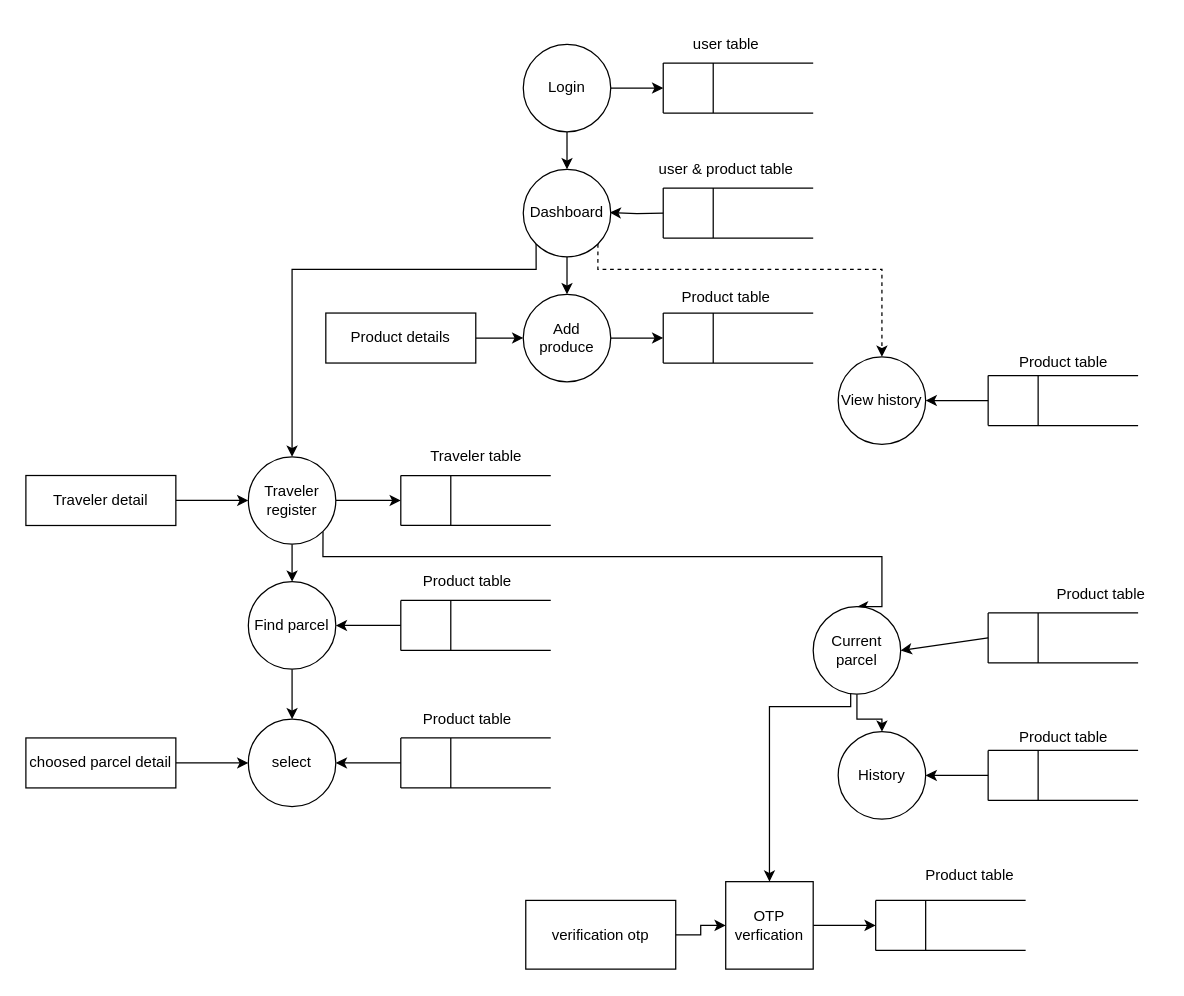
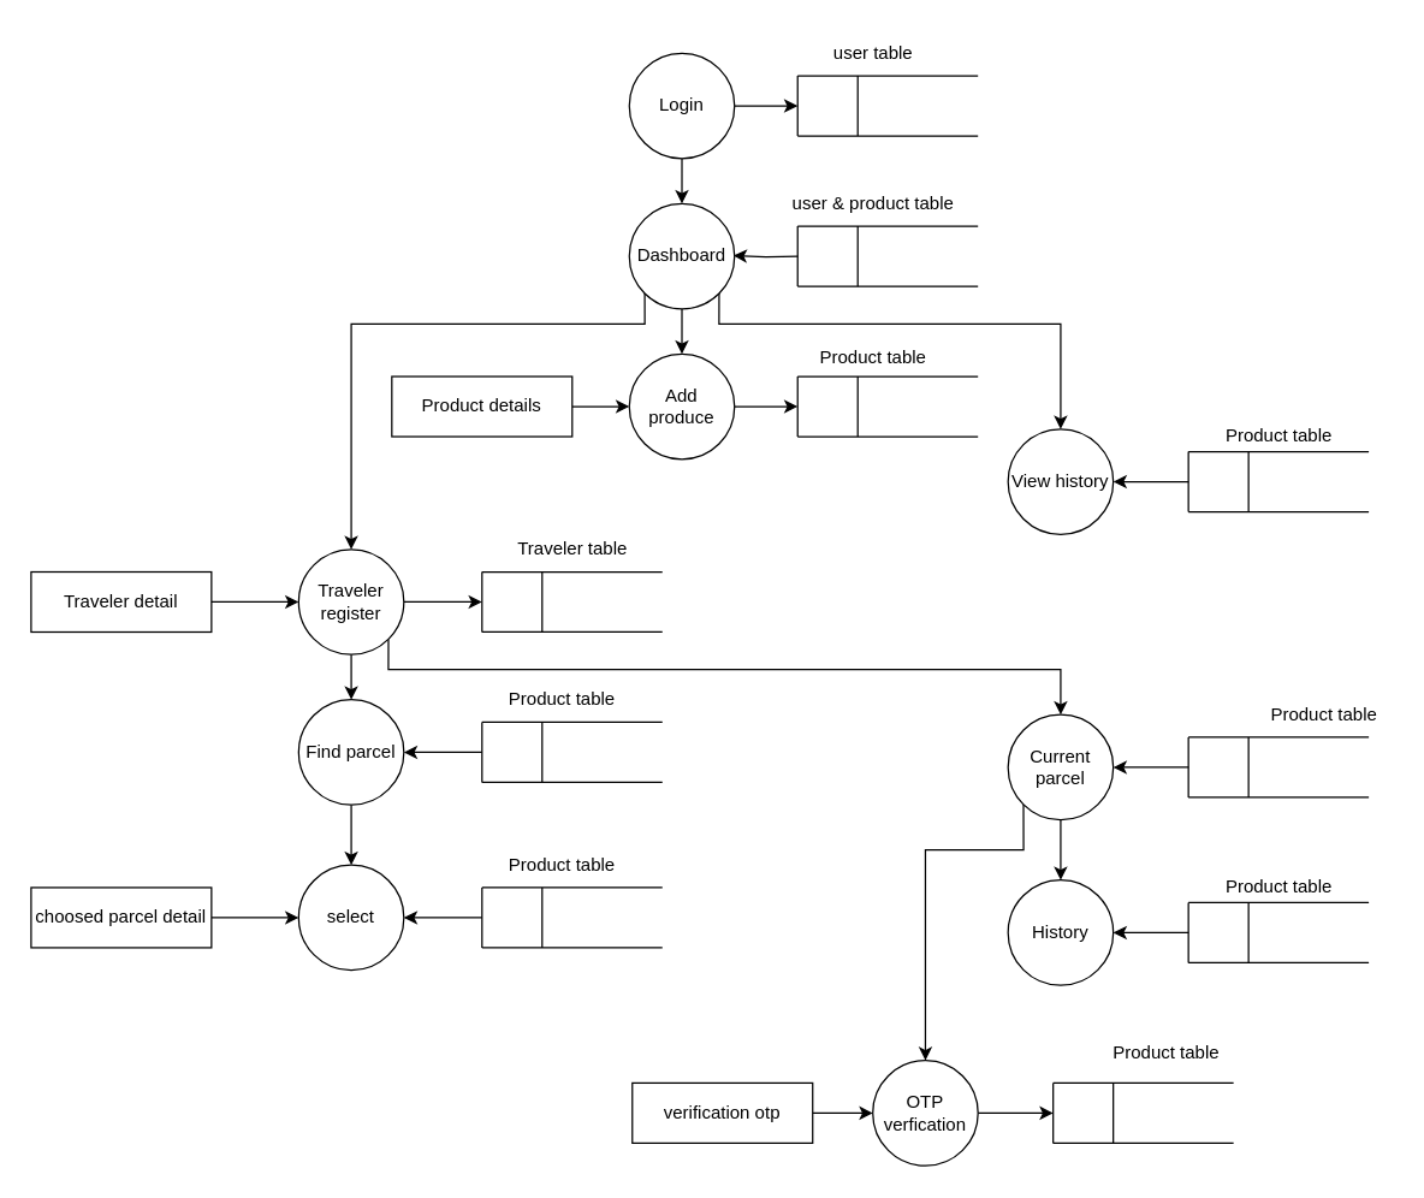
- <mxCell id="14" style="edgeStyle=orthogonalEdgeStyle;rounded=0;orthogonalLoop=1;jettySize=auto;html=1;exitX=1;exitY=1;exitDx=0;exitDy=0;entryX=0.5;entryY=0;entryDx=0;entryDy=0;dashed=1;" edge="1" parent="1" source="16" target="17"><mxGeometry relative="1" as="geometry"><mxPoint x="477.857" y="225" as="targetPoint" /><Array as="points"><mxPoint x="478" y="215" /><mxPoint x="705" y="215" /></Array></mxGeometry></mxCell>
+ <mxCell id="14" style="edgeStyle=orthogonalEdgeStyle;rounded=0;orthogonalLoop=1;jettySize=auto;html=1;exitX=1;exitY=1;exitDx=0;exitDy=0;entryX=0.5;entryY=0;entryDx=0;entryDy=0;" edge="1" parent="1" source="16" target="17"><mxGeometry relative="1" as="geometry"><mxPoint x="477.857" y="225" as="targetPoint" /><Array as="points"><mxPoint x="478" y="215" /><mxPoint x="705" y="215" /></Array></mxGeometry></mxCell>
- <mxCell id="57" value="Current parcel" style="ellipse;whiteSpace=wrap;html=1;aspect=fixed;" vertex="1" parent="1"><mxGeometry x="650" y="485" width="70" height="70" as="geometry" /></mxCell>
+ <mxCell id="57" value="Current parcel" style="ellipse;whiteSpace=wrap;html=1;aspect=fixed;" vertex="1" parent="1"><mxGeometry x="670" y="475" width="70" height="70" as="geometry" /></mxCell>
- <mxCell id="38" value="OTP verfication" style="whiteSpace=wrap;html=1;aspect=fixed;rounded=0;" vertex="1" parent="1"><mxGeometry x="580" y="705" width="70" height="70" as="geometry" /></mxCell>
+ <mxCell id="38" value="OTP verfication" style="ellipse;whiteSpace=wrap;html=1;aspect=fixed;" vertex="1" parent="1"><mxGeometry x="580" y="705" width="70" height="70" as="geometry" /></mxCell>
- <mxCell id="83" value="verification otp" style="rounded=0;whiteSpace=wrap;html=1;" vertex="1" parent="1"><mxGeometry x="420" y="720" width="120" height="55" as="geometry" /></mxCell>
+ <mxCell id="83" value="verification otp" style="rounded=0;whiteSpace=wrap;html=1;" vertex="1" parent="1"><mxGeometry x="420" y="720" width="120" height="40" as="geometry" /></mxCell>
